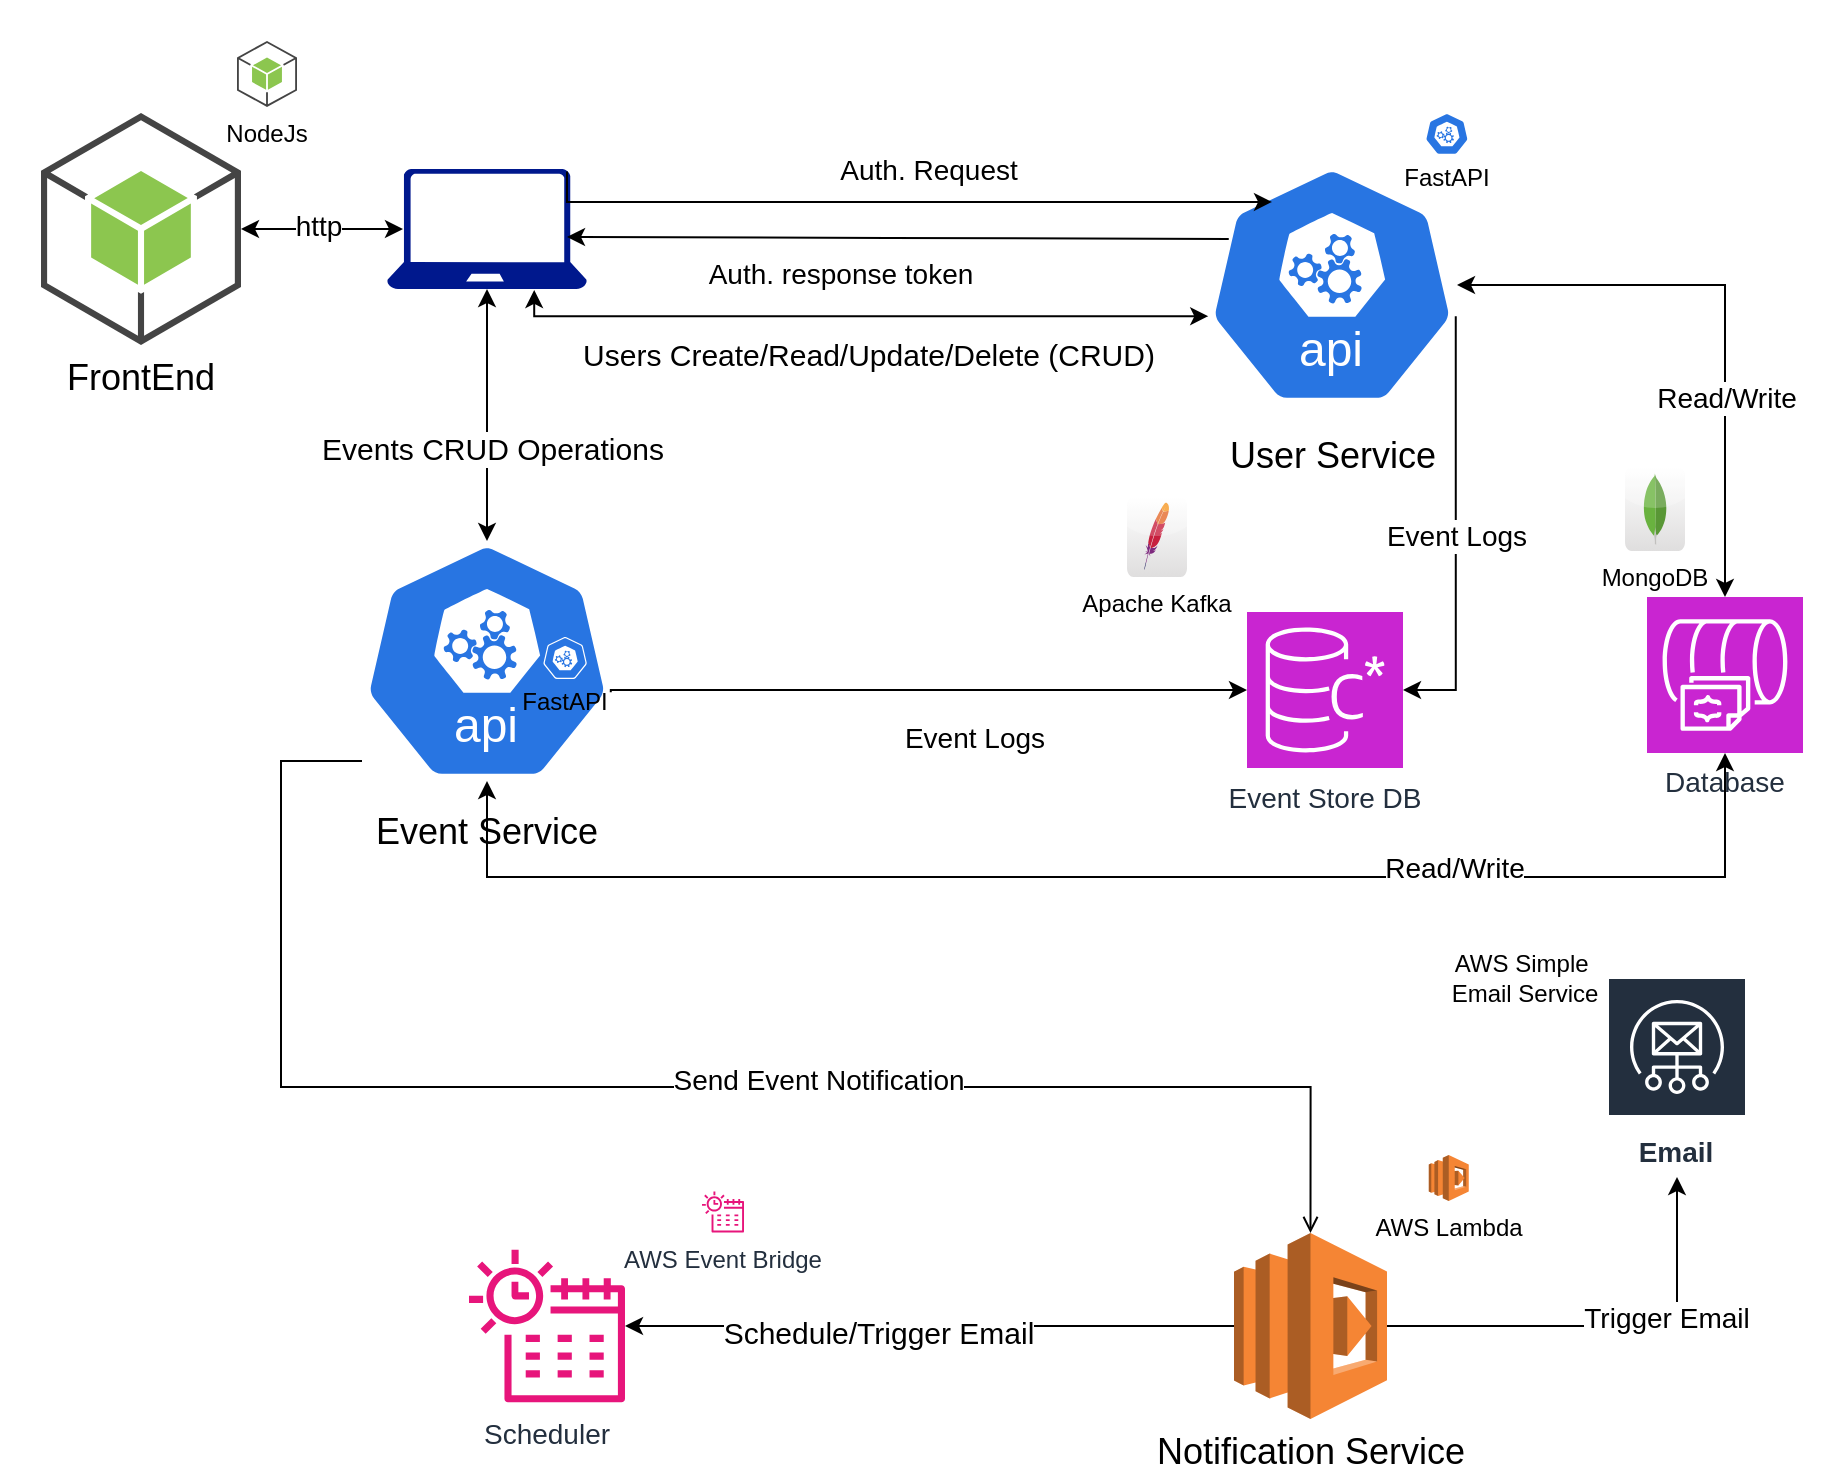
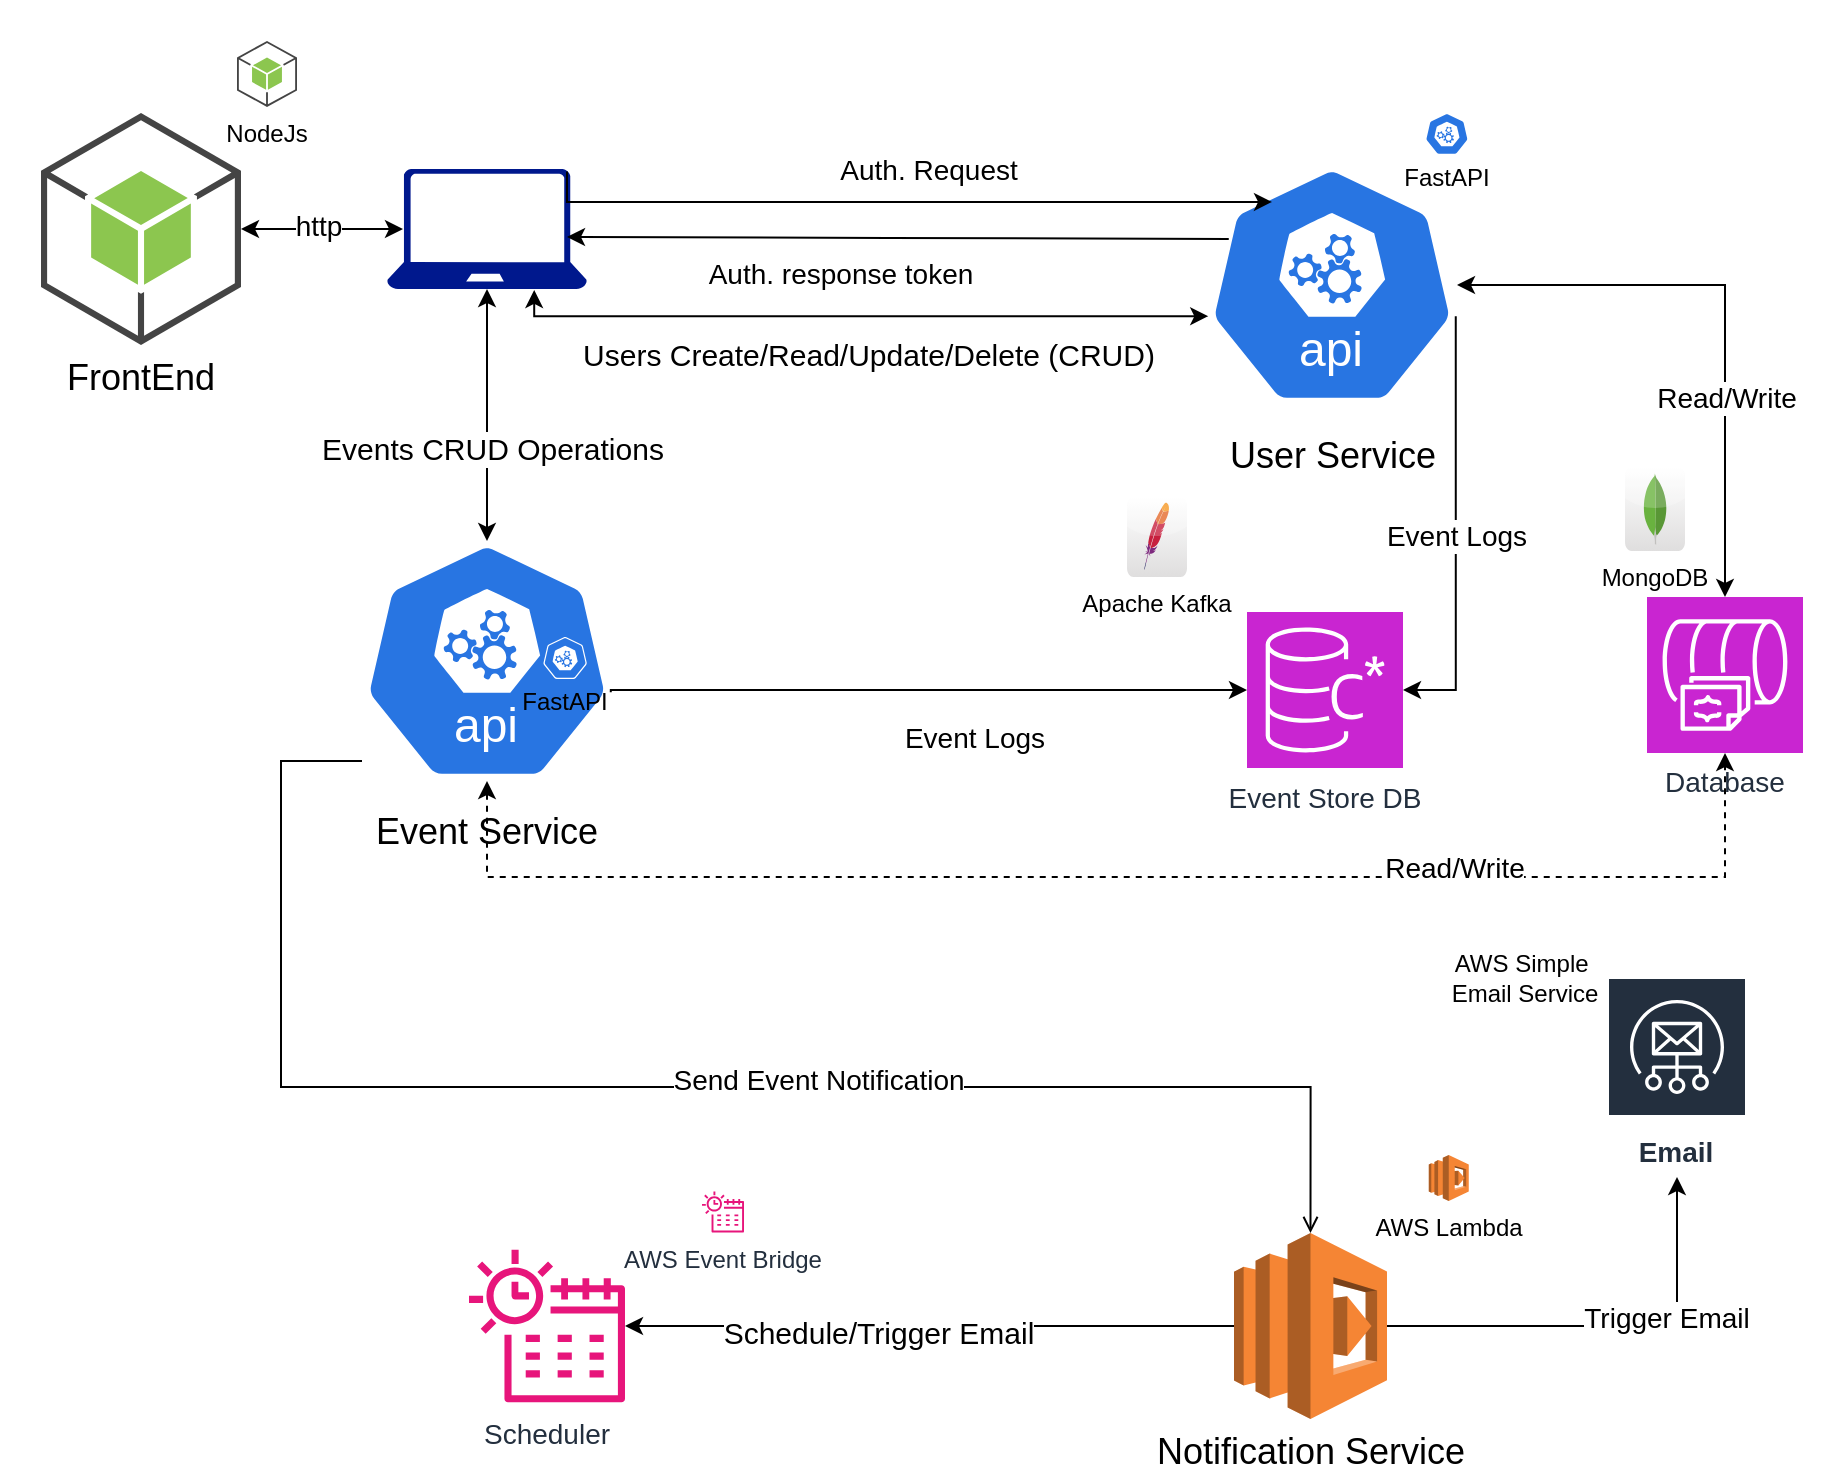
- <mxCell id="18" style="edgeStyle=orthogonalEdgeStyle;rounded=0;orthogonalLoop=1;jettySize=auto;html=1;entryX=1;entryY=0.5;entryDx=0;entryDy=0;entryPerimeter=0;startArrow=classic;startFill=1;" parent="1" source="17" target="3" edge="1"><mxGeometry relative="1" as="geometry"><Array as="points"><mxPoint x="862" y="438" /></Array></mxGeometry></mxCell>
+ <mxCell id="18" style="edgeStyle=orthogonalEdgeStyle;rounded=0;orthogonalLoop=1;jettySize=auto;html=1;entryX=1;entryY=0.5;entryDx=0;entryDy=0;entryPerimeter=0;startArrow=classic;startFill=1;dashed=1;" parent="1" source="17" target="3" edge="1"><mxGeometry relative="1" as="geometry"><Array as="points"><mxPoint x="862" y="438" /></Array></mxGeometry></mxCell>
